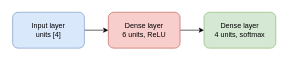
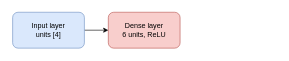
- <mxCell id="4" style="edgeStyle=orthogonalEdgeStyle;rounded=0;orthogonalLoop=1;jettySize=auto;html=1;" edge="1" parent="1" source="5" target="6"><mxGeometry relative="1" as="geometry" /></mxCell>
- <mxCell id="6" value="Dense layer&lt;br&gt;4 units, softmax" style="rounded=1;whiteSpace=wrap;html=1;fillColor=#d5e8d4;strokeColor=#82b366;" vertex="1" parent="1"><mxGeometry x="340" y="20" width="120" height="60" as="geometry" /></mxCell>
